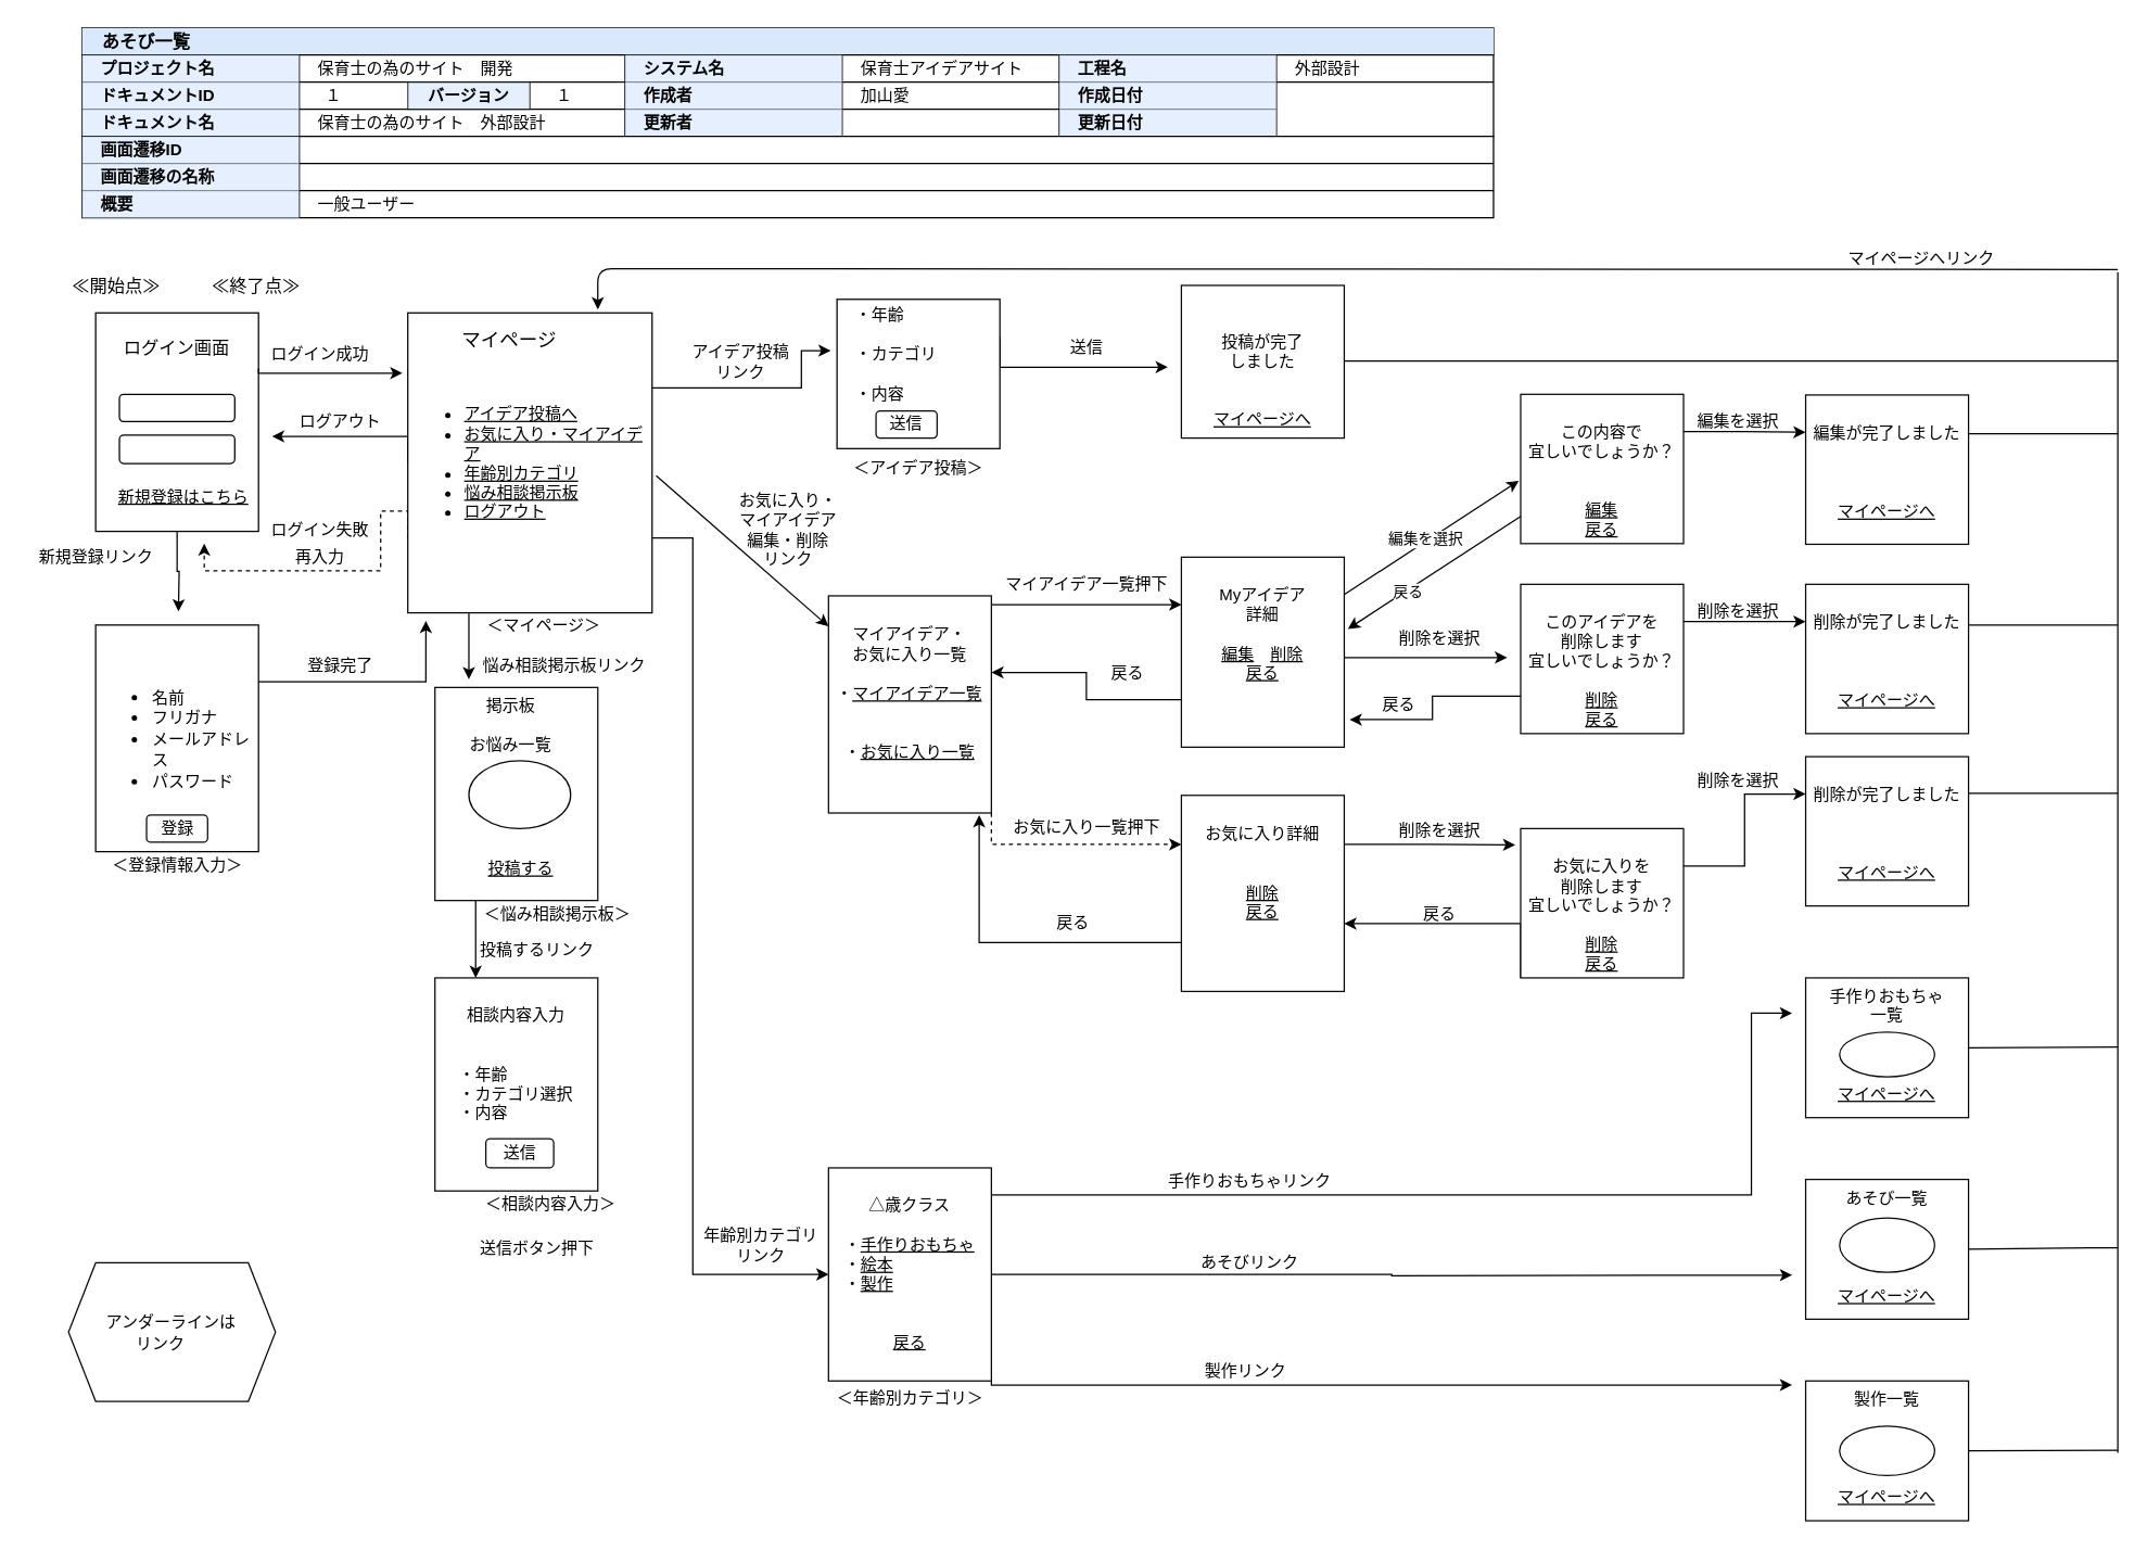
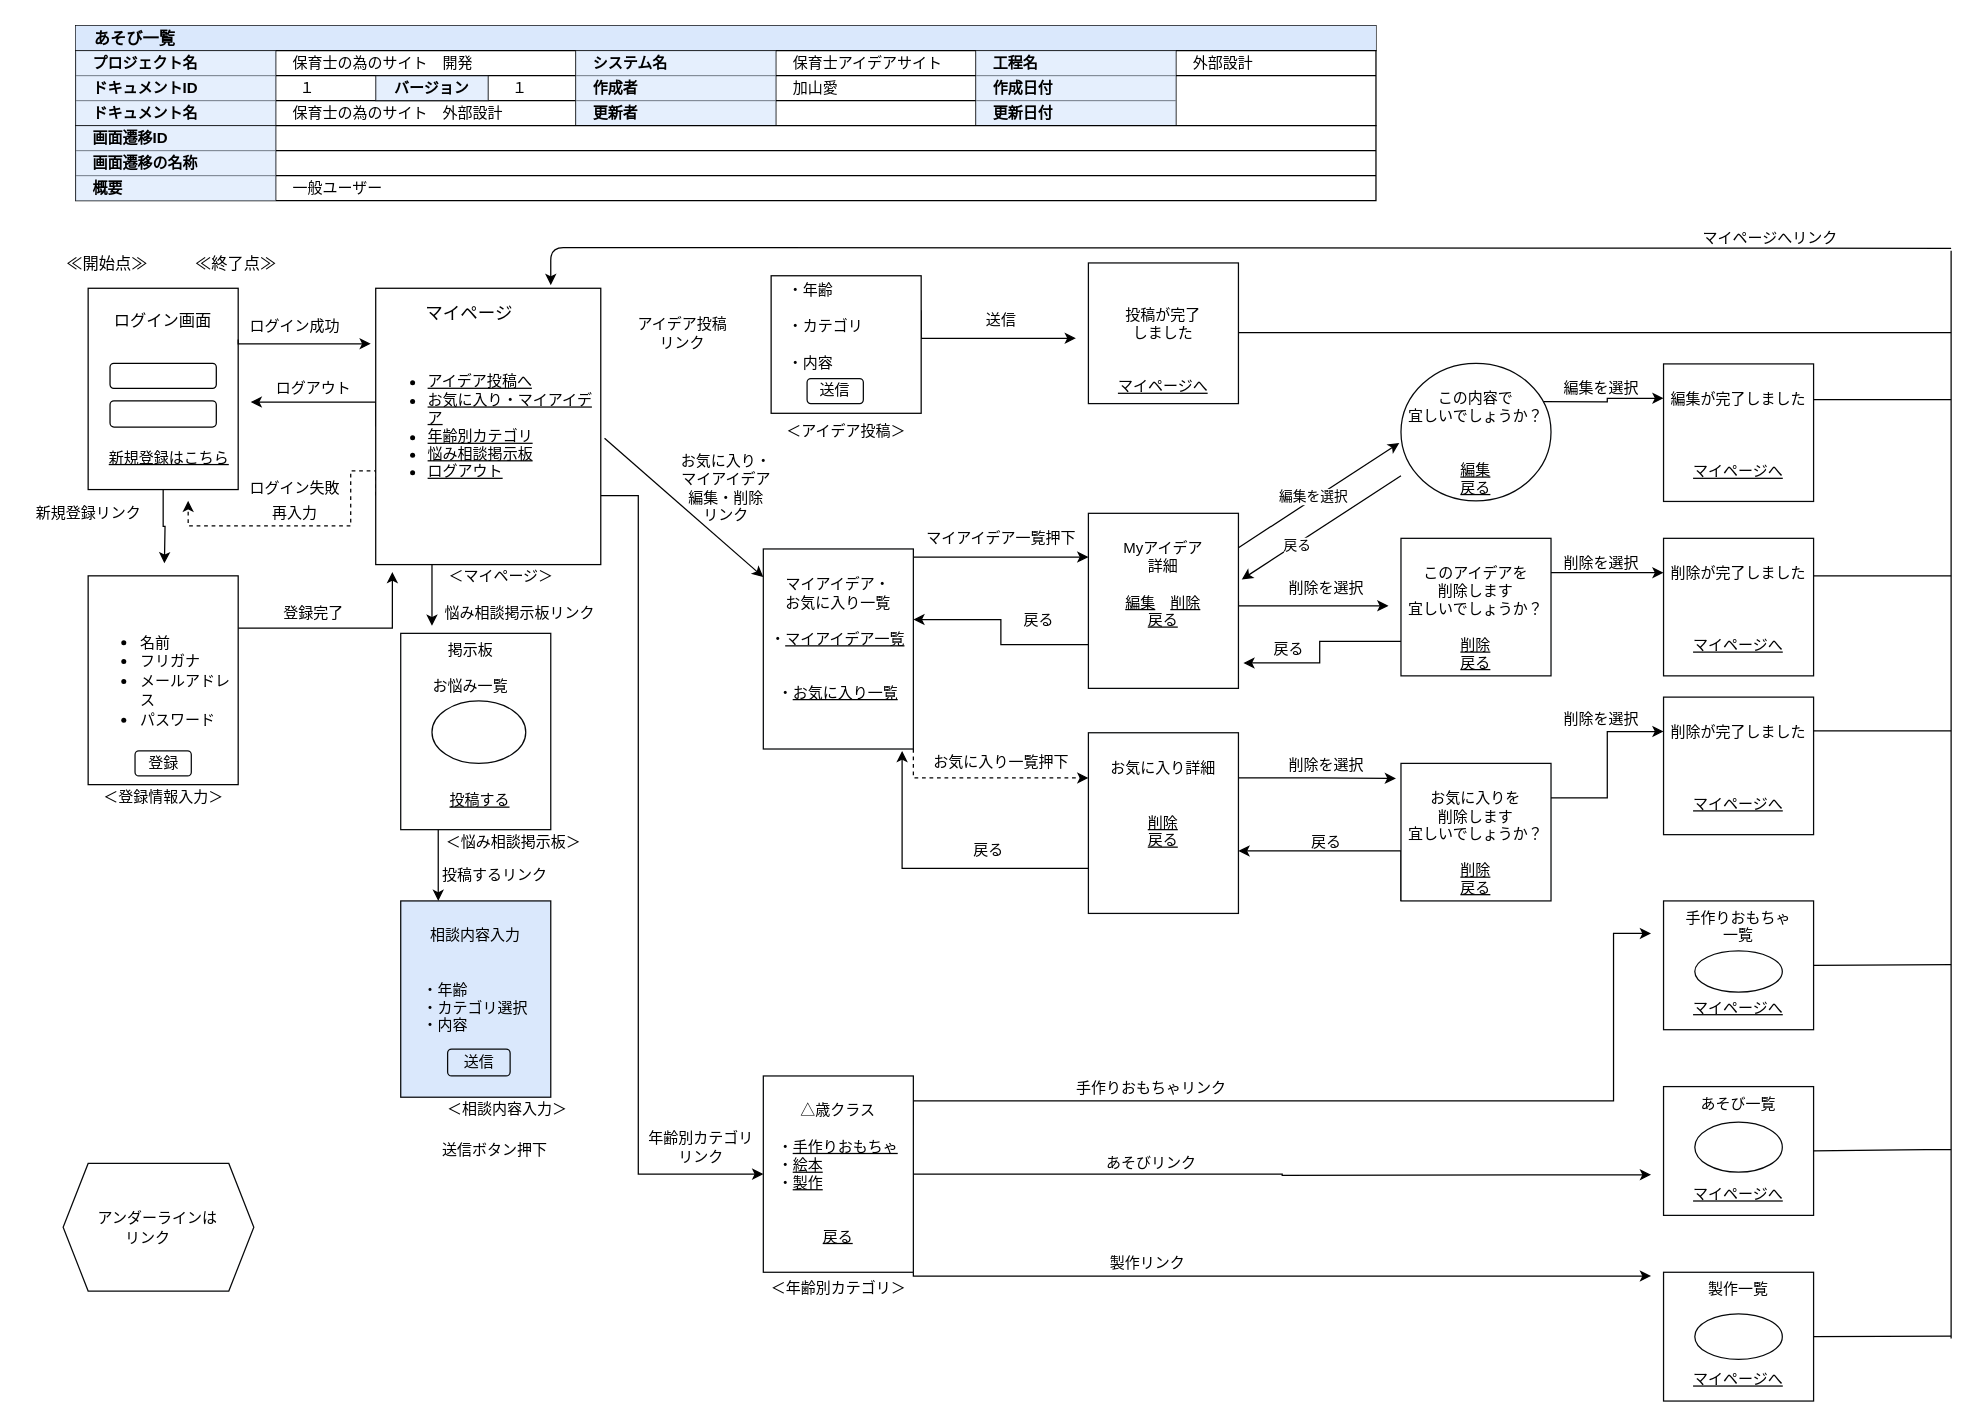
- <mxCell id="14" style="edgeStyle=orthogonalEdgeStyle;rounded=0;orthogonalLoop=1;jettySize=auto;html=1;exitX=1;exitY=0.25;exitDx=0;exitDy=0;entryX=-0.039;entryY=0.344;entryDx=0;entryDy=0;entryPerimeter=0;" parent="1" source="17" target="65" edge="1"><mxGeometry relative="1" as="geometry"><mxPoint x="560" y="285" as="targetPoint" /><Array as="points"><mxPoint x="590" y="285" /><mxPoint x="590" y="258" /></Array></mxGeometry></mxCell>
- <mxCell id="90" value="&lt;br&gt;この内容で&lt;br&gt;宜しいでしょうか？&lt;br&gt;&lt;br&gt;&lt;br&gt;&lt;u&gt;編集&lt;br&gt;戻る&lt;/u&gt;" style="rounded=0;whiteSpace=wrap;html=1;strokeColor=#06080A;strokeWidth=1;verticalAlign=top;textDirection=ltr;" parent="1" vertex="1"><mxGeometry x="1120" y="290" width="120" height="110" as="geometry" /></mxCell>
+ <mxCell id="90" value="&lt;br&gt;この内容で&lt;br&gt;宜しいでしょうか？&lt;br&gt;&lt;br&gt;&lt;br&gt;&lt;u&gt;編集&lt;br&gt;戻る&lt;/u&gt;" style="ellipse;whiteSpace=wrap;html=1;strokeColor=#06080A;strokeWidth=1;verticalAlign=top;textDirection=ltr;" parent="1" vertex="1"><mxGeometry x="1120" y="290" width="120" height="110" as="geometry" /></mxCell>
- <mxCell id="81" value="&lt;br&gt;相談内容入力&lt;br&gt;&lt;br&gt;&lt;br&gt;&lt;div style=&quot;text-align: left&quot;&gt;・年齢&lt;/div&gt;・カテゴリ選択&lt;br&gt;&lt;div style=&quot;text-align: left&quot;&gt;・内容&lt;/div&gt;" style="rounded=0;whiteSpace=wrap;html=1;strokeColor=#06080A;strokeWidth=1;verticalAlign=top;" parent="1" vertex="1"><mxGeometry x="320" y="720" width="120" height="157" as="geometry" /></mxCell>
+ <mxCell id="81" value="&lt;br&gt;相談内容入力&lt;br&gt;&lt;br&gt;&lt;br&gt;&lt;div style=&quot;text-align: left&quot;&gt;・年齢&lt;/div&gt;・カテゴリ選択&lt;br&gt;&lt;div style=&quot;text-align: left&quot;&gt;・内容&lt;/div&gt;" style="rounded=0;whiteSpace=wrap;html=1;strokeColor=#06080A;strokeWidth=1;verticalAlign=top;fillColor=#dae8fc;" parent="1" vertex="1"><mxGeometry x="320" y="720" width="120" height="157" as="geometry" /></mxCell>
